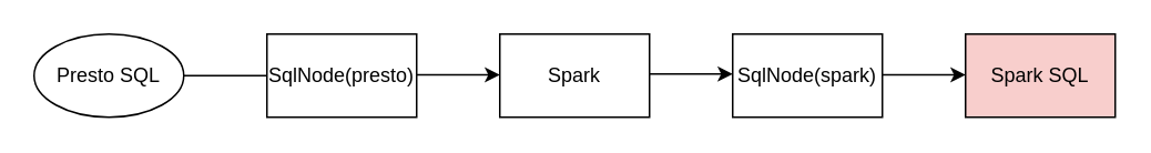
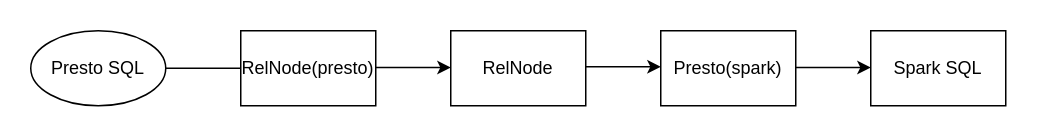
- <mxCell id="3" value="SqlNode(presto)" style="rounded=0;whiteSpace=wrap;html=1;" vertex="1" parent="1"><mxGeometry x="160" y="20" width="90" height="50" as="geometry" /></mxCell>
+ <mxCell id="3" value="RelNode(presto)" style="rounded=0;whiteSpace=wrap;html=1;" vertex="1" parent="1"><mxGeometry x="160" y="20" width="90" height="50" as="geometry" /></mxCell>
- <mxCell id="4" value="Spark" style="rounded=0;whiteSpace=wrap;html=1;" vertex="1" parent="1"><mxGeometry x="300" y="20" width="90" height="50" as="geometry" /></mxCell>
+ <mxCell id="4" value="RelNode" style="rounded=0;whiteSpace=wrap;html=1;" vertex="1" parent="1"><mxGeometry x="300" y="20" width="90" height="50" as="geometry" /></mxCell>
- <mxCell id="5" value="SqlNode(spark)" style="rounded=0;whiteSpace=wrap;html=1;" vertex="1" parent="1"><mxGeometry x="440" y="20" width="90" height="50" as="geometry" /></mxCell>
+ <mxCell id="5" value="Presto(spark)" style="rounded=0;whiteSpace=wrap;html=1;" vertex="1" parent="1"><mxGeometry x="440" y="20" width="90" height="50" as="geometry" /></mxCell>
- <mxCell id="6" value="Spark SQL" style="rounded=0;whiteSpace=wrap;html=1;fillColor=#f8cecc;" vertex="1" parent="1"><mxGeometry x="580" y="20" width="90" height="50" as="geometry" /></mxCell>
+ <mxCell id="6" value="Spark SQL" style="rounded=0;whiteSpace=wrap;html=1;" vertex="1" parent="1"><mxGeometry x="580" y="20" width="90" height="50" as="geometry" /></mxCell>
